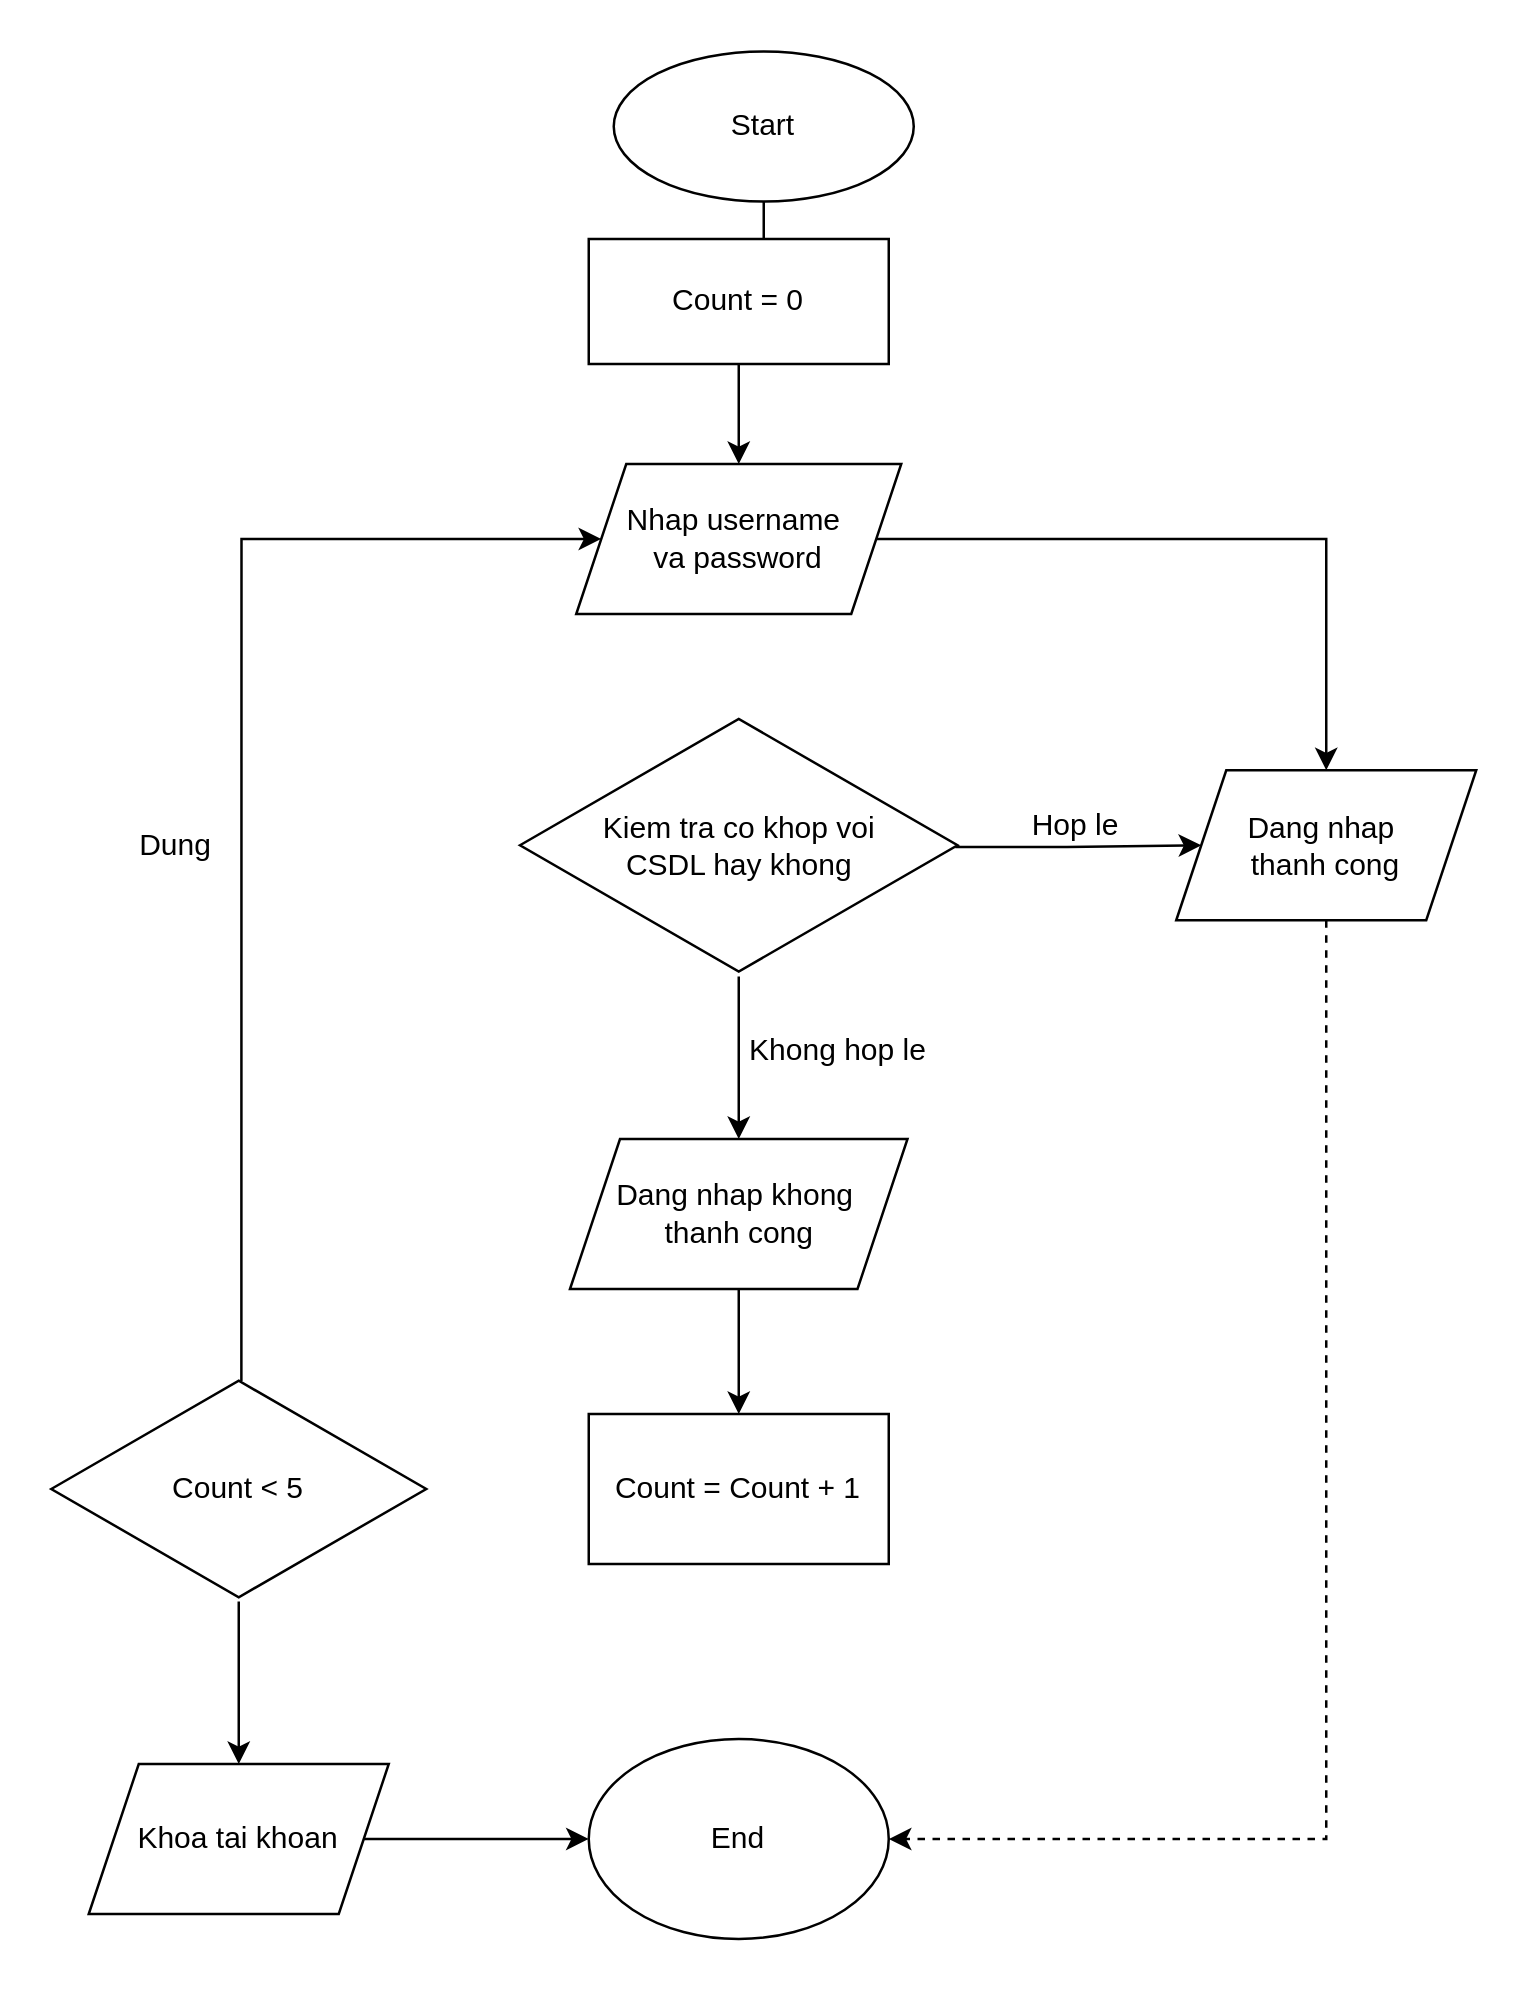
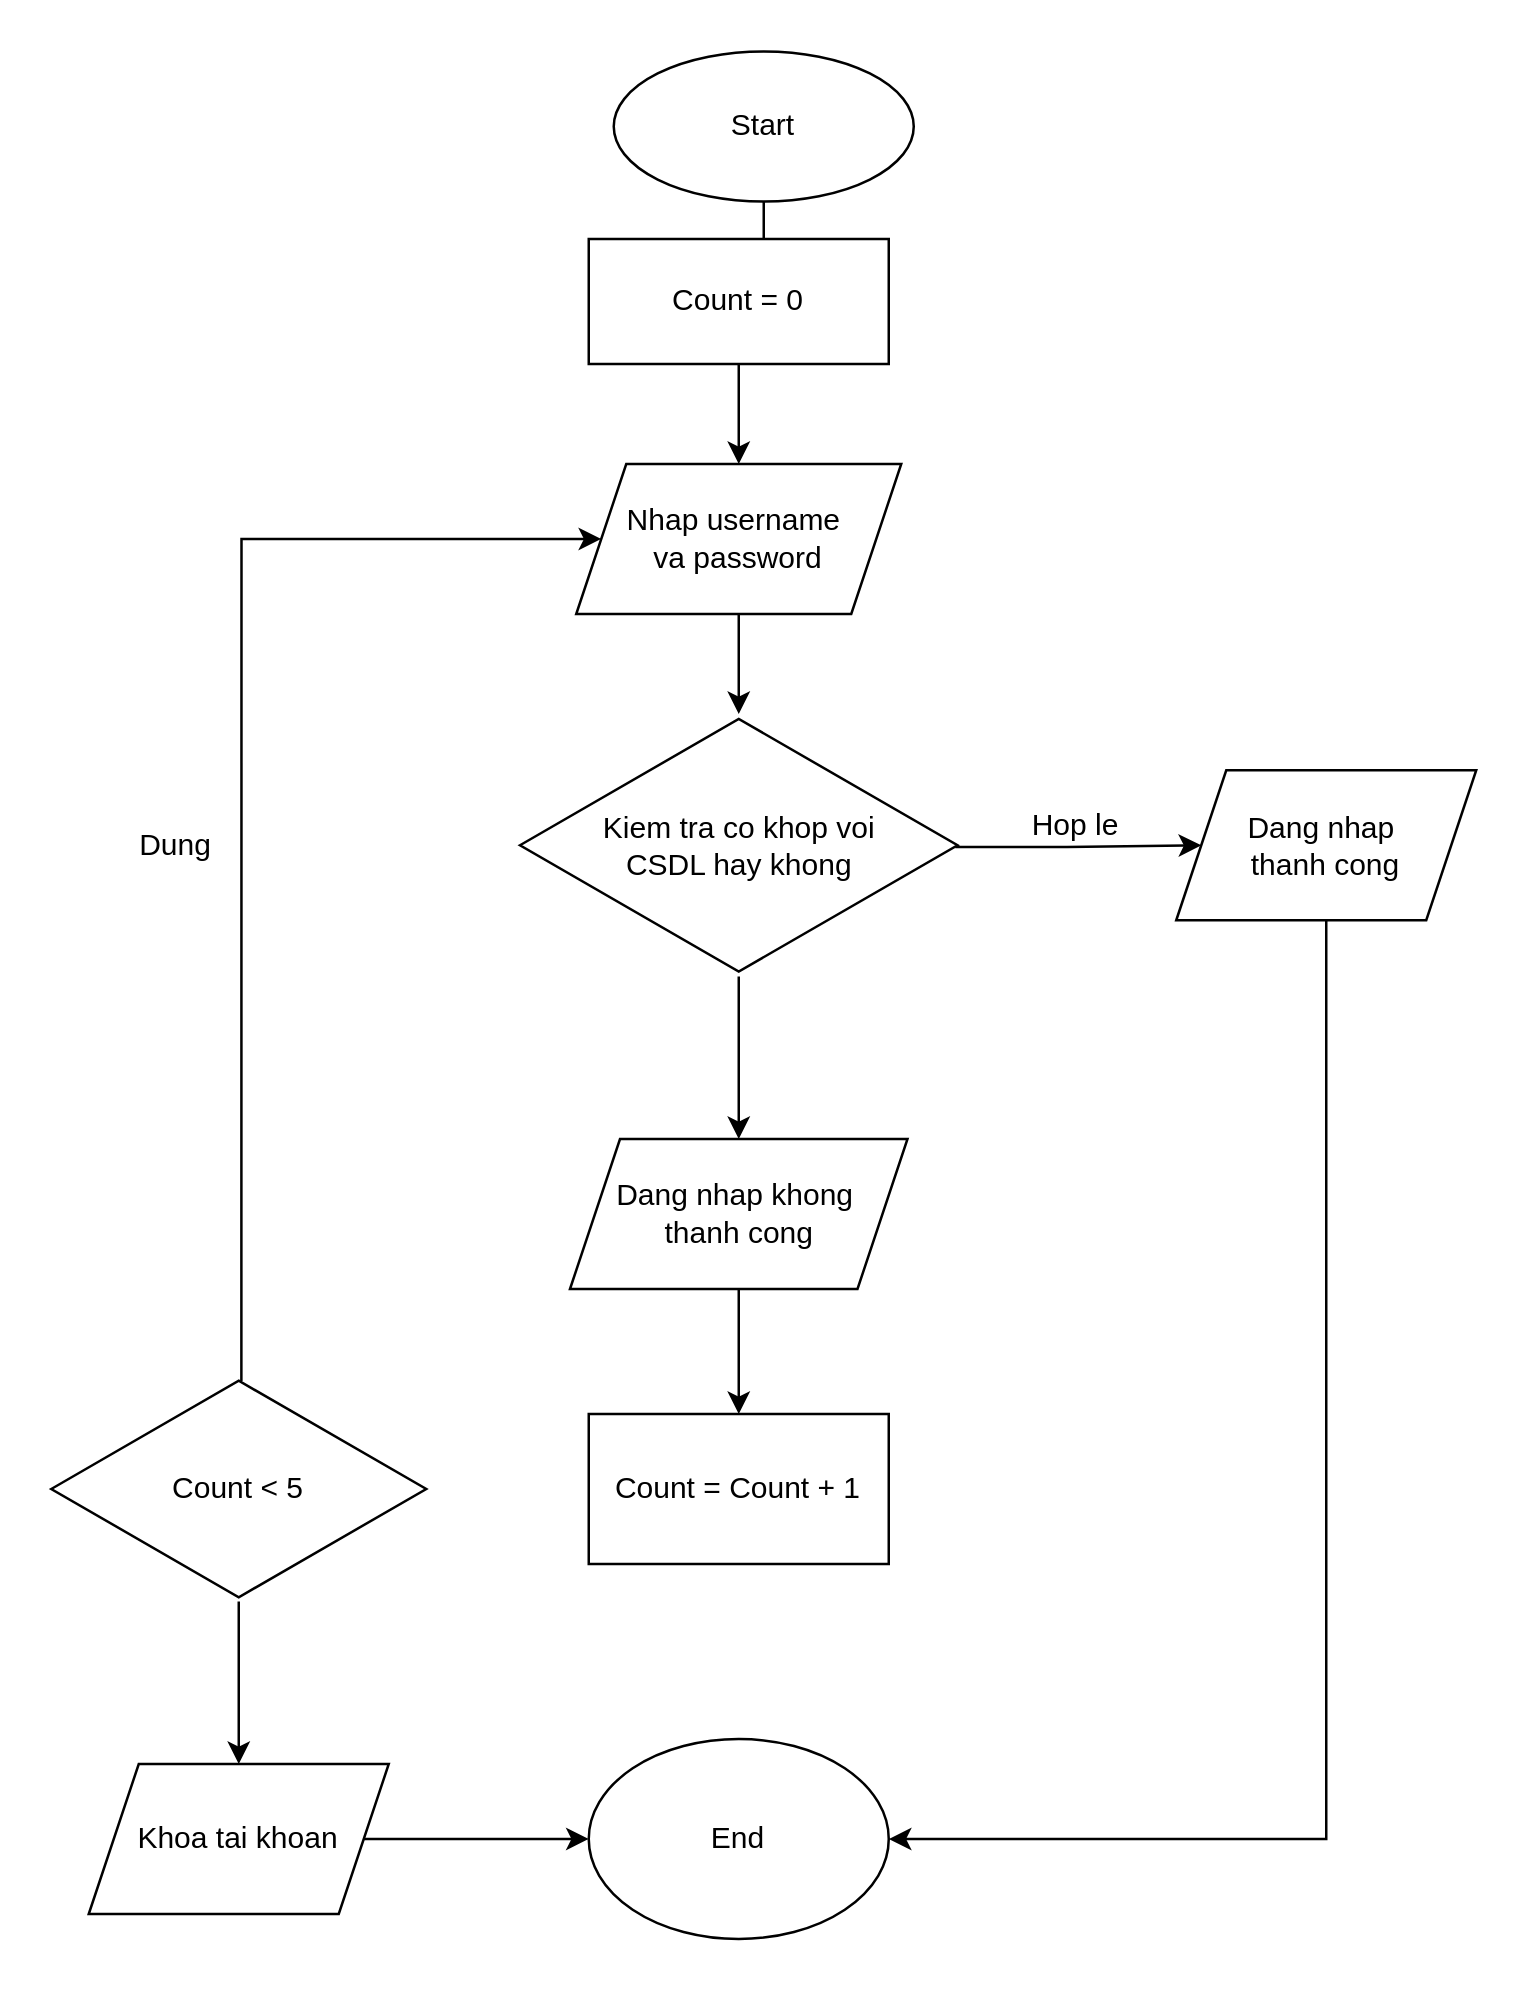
- <mxCell id="4" value="" style="edgeStyle=orthogonalEdgeStyle;rounded=0;orthogonalLoop=1;jettySize=auto;html=1;" edge="1" parent="1" source="5" target="10"><mxGeometry relative="1" as="geometry" /></mxCell>
+ <mxCell id="4" value="" style="edgeStyle=orthogonalEdgeStyle;rounded=0;orthogonalLoop=1;jettySize=auto;html=1;" edge="1" parent="1" source="5" target="8"><mxGeometry relative="1" as="geometry" /></mxCell>
- <mxCell id="15" value="Khong hop le" style="text;html=1;align=center;verticalAlign=middle;whiteSpace=wrap;rounded=0;" vertex="1" parent="1"><mxGeometry x="280" y="405" width="110" height="30" as="geometry" /></mxCell>
- <mxCell id="9" style="edgeStyle=orthogonalEdgeStyle;rounded=0;orthogonalLoop=1;jettySize=auto;html=1;entryX=1;entryY=0.5;entryDx=0;entryDy=0;exitX=0.5;exitY=1;exitDx=0;exitDy=0;dashed=1;" edge="1" parent="1" source="10" target="25"><mxGeometry relative="1" as="geometry"><mxPoint x="530" y="755" as="targetPoint" /><Array as="points"><mxPoint x="530" y="735" /></Array></mxGeometry></mxCell>
+ <mxCell id="9" style="edgeStyle=orthogonalEdgeStyle;rounded=0;orthogonalLoop=1;jettySize=auto;html=1;entryX=1;entryY=0.5;entryDx=0;entryDy=0;exitX=0.5;exitY=1;exitDx=0;exitDy=0;" edge="1" parent="1" source="10" target="25"><mxGeometry relative="1" as="geometry"><mxPoint x="530" y="755" as="targetPoint" /><Array as="points"><mxPoint x="530" y="735" /></Array></mxGeometry></mxCell>
